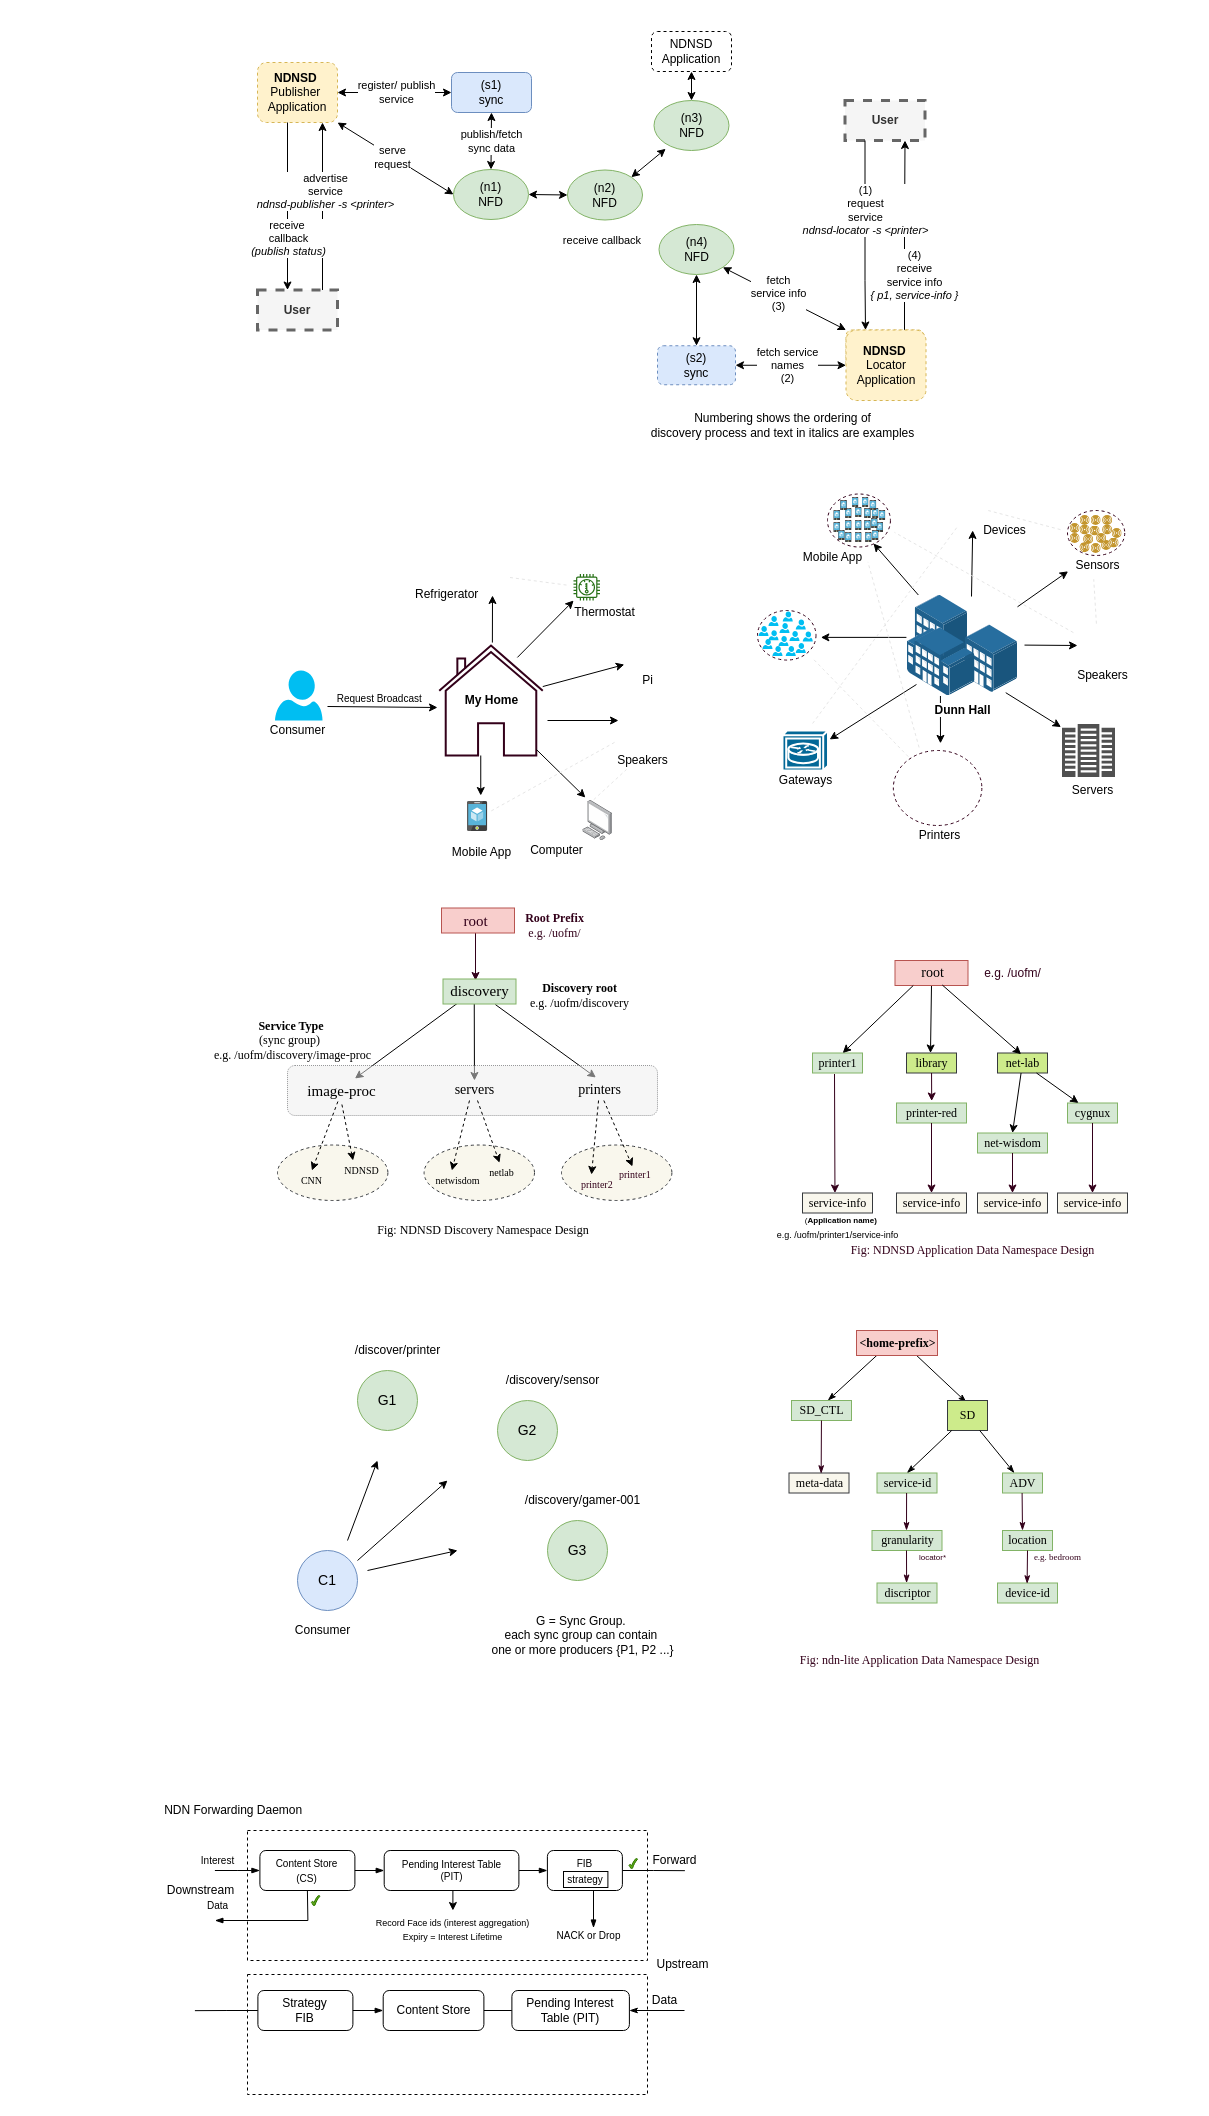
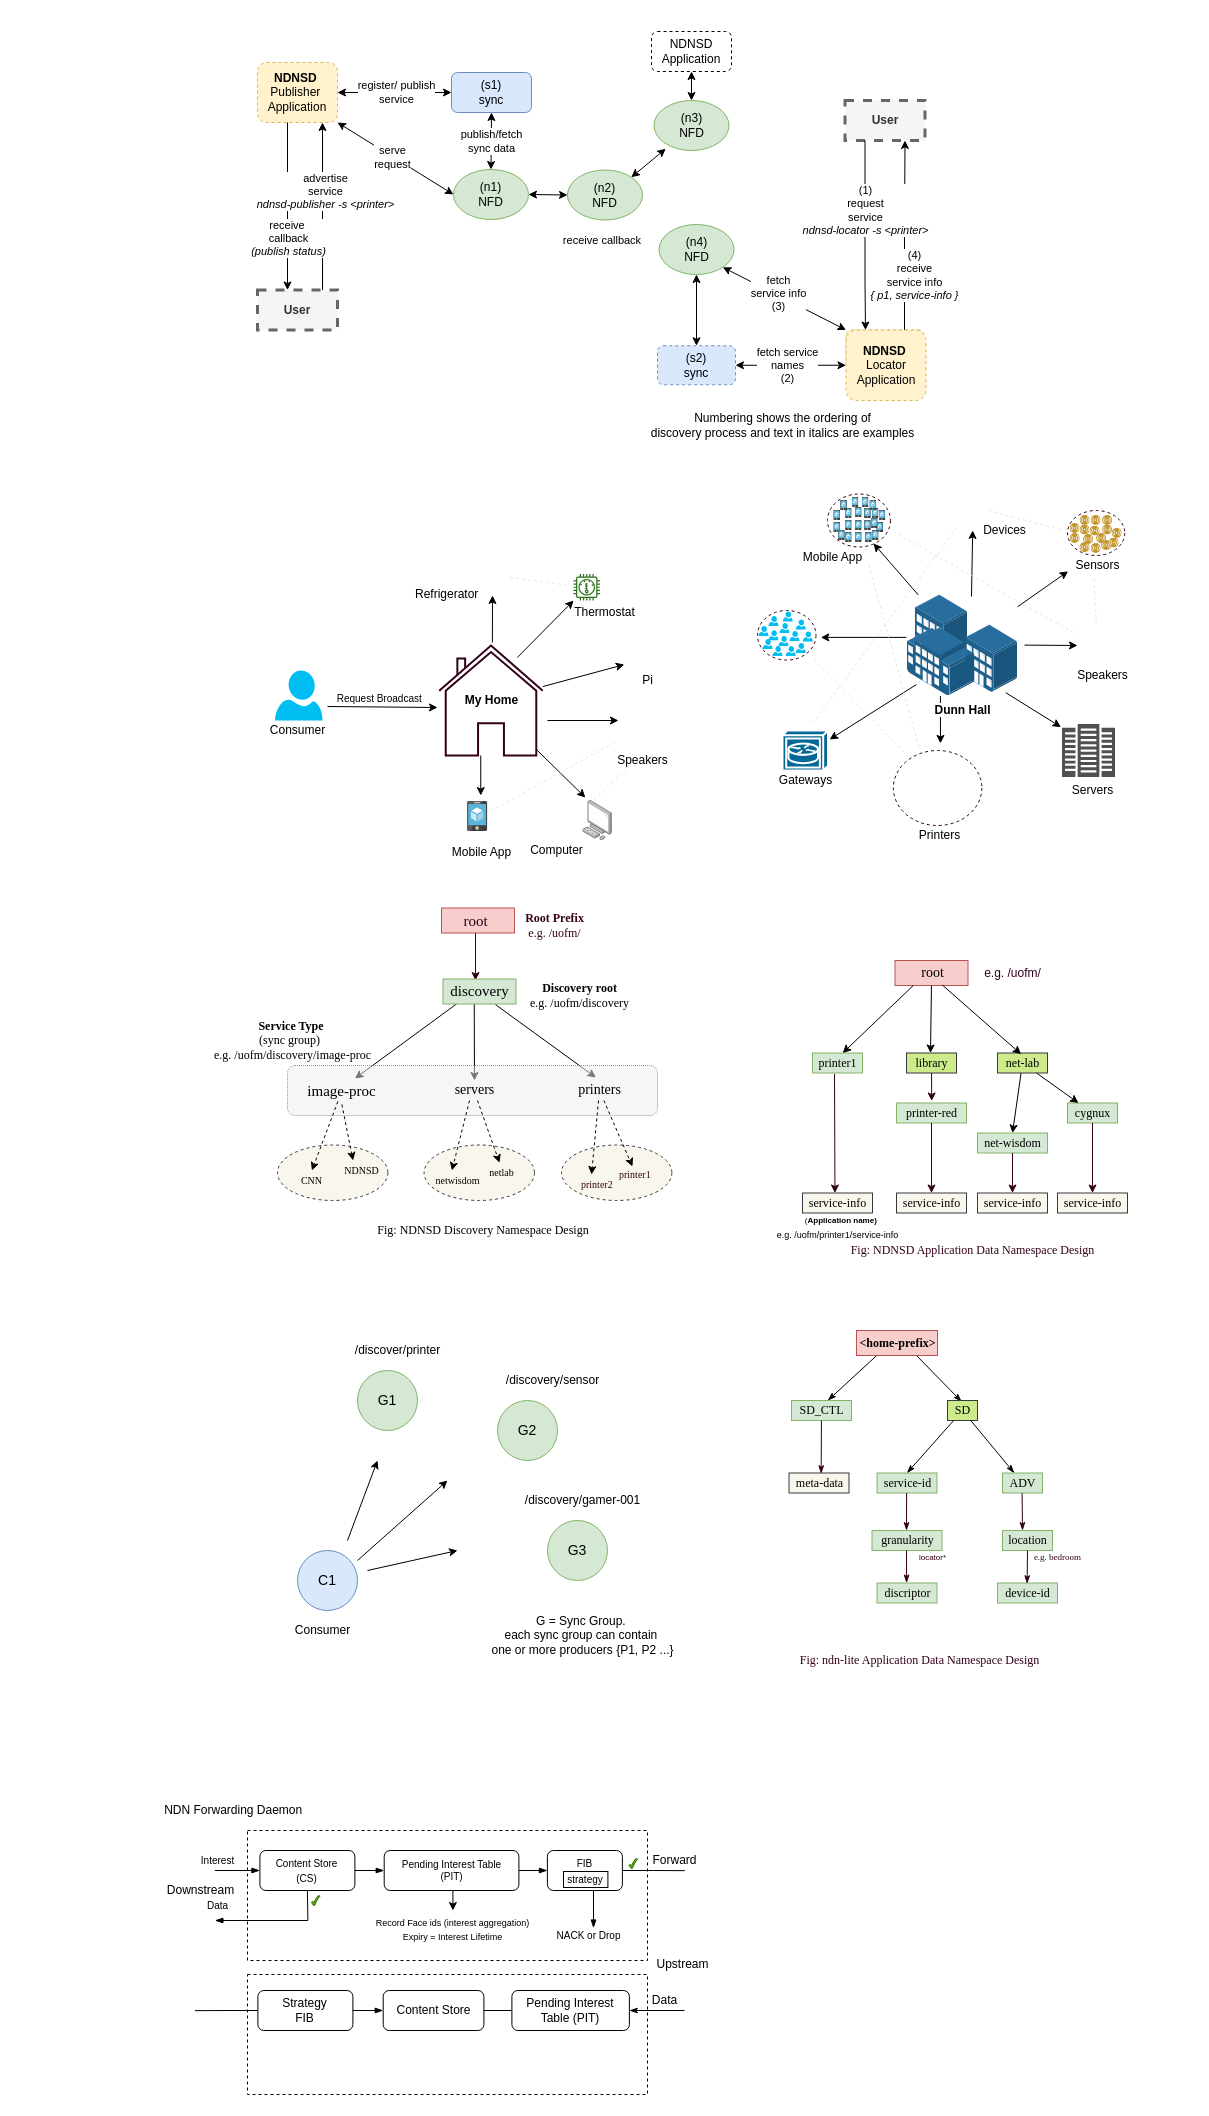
- <mxCell id="222" value="SD" style="text;html=1;align=center;verticalAlign=middle;resizable=0;points=[];autosize=1;strokeWidth=1;fillColor=#cdeb8b;strokeColor=#36393d;fontFamily=Times New Roman;" parent="1" vertex="1"><mxGeometry x="947" y="1400" width="40" height="30" as="geometry" /></mxCell>
+ <mxCell id="222" value="SD" style="text;html=1;align=center;verticalAlign=middle;resizable=0;points=[];autosize=1;strokeWidth=1;fillColor=#cdeb8b;strokeColor=#36393d;fontFamily=Times New Roman;" parent="1" vertex="1"><mxGeometry x="947" y="1400" width="30" height="20" as="geometry" /></mxCell>
